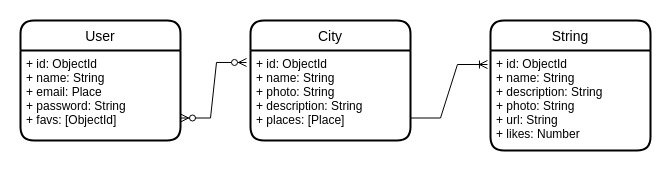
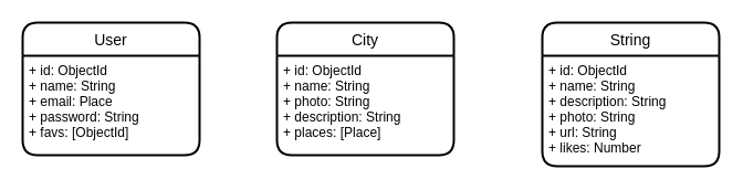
- <mxCell id="8" value="" style="edgeStyle=entityRelationEdgeStyle;fontSize=12;html=1;endArrow=ERzeroToMany;endFill=1;startArrow=ERzeroToMany;rounded=0;exitX=1;exitY=0.75;exitDx=0;exitDy=0;entryX=-0.025;entryY=0.133;entryDx=0;entryDy=0;entryPerimeter=0;" parent="1" source="3" target="5" edge="1"><mxGeometry width="100" height="100" relative="1" as="geometry"><mxPoint x="280" y="230" as="sourcePoint" /><mxPoint x="380" y="130" as="targetPoint" /></mxGeometry></mxCell>
- <mxCell id="9" value="" style="edgeStyle=entityRelationEdgeStyle;fontSize=12;html=1;endArrow=ERoneToMany;rounded=0;exitX=1;exitY=0.75;exitDx=0;exitDy=0;entryX=-0.019;entryY=0.14;entryDx=0;entryDy=0;entryPerimeter=0;" parent="1" source="5" target="7" edge="1"><mxGeometry width="100" height="100" relative="1" as="geometry"><mxPoint x="280" y="230" as="sourcePoint" /><mxPoint x="540" y="270" as="targetPoint" /></mxGeometry></mxCell>
